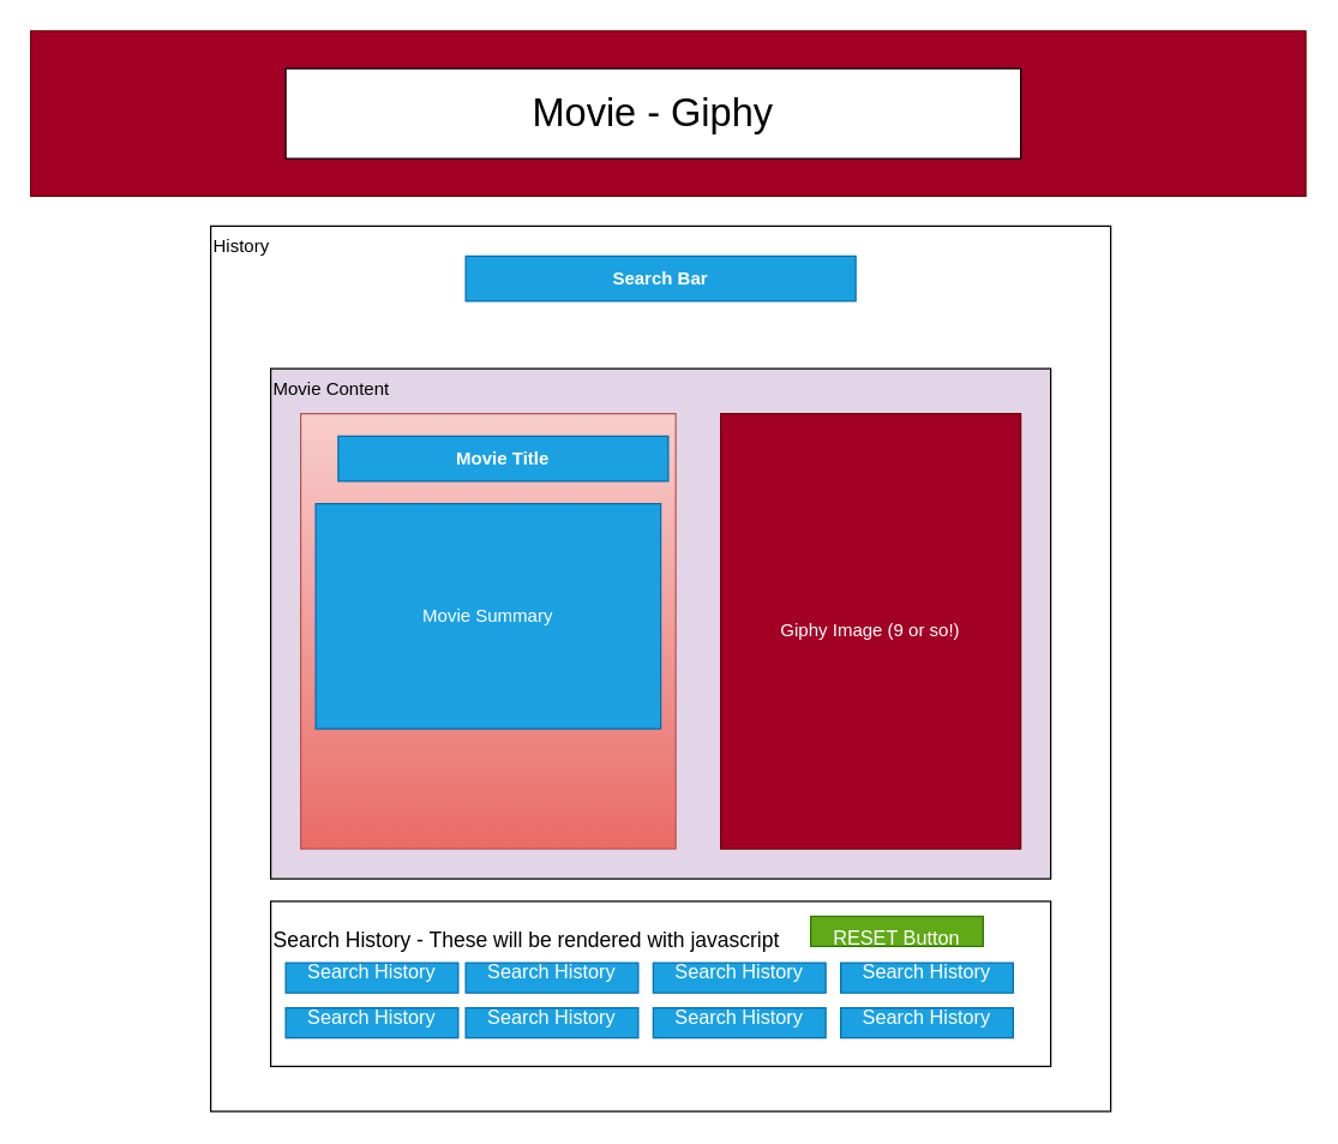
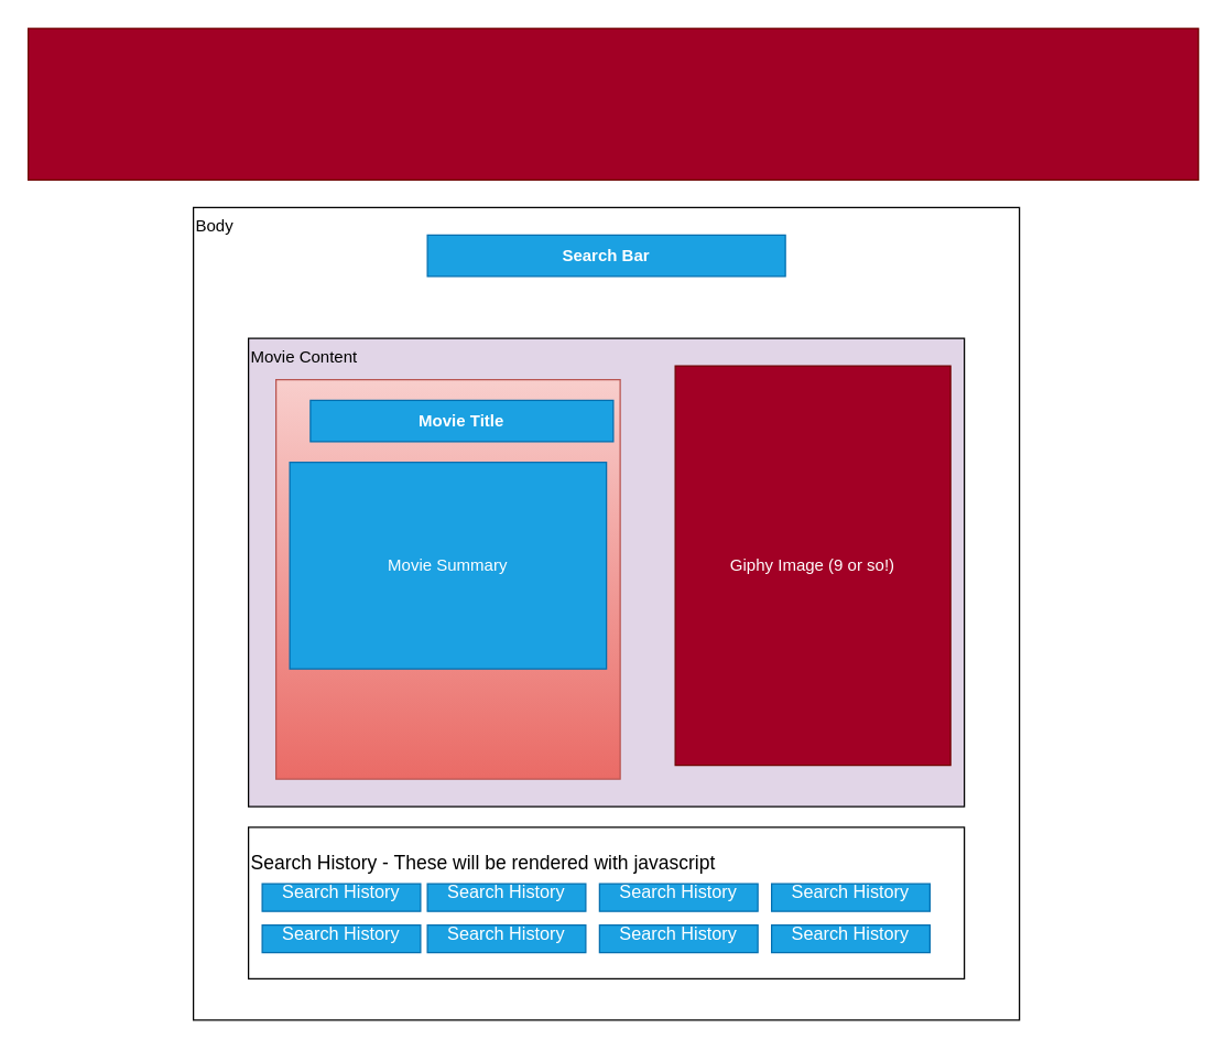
- <mxCell id="3" value="&lt;span style=&quot;font-size: 26px;&quot;&gt;Movie - Giphy&lt;/span&gt;" style="rounded=0;whiteSpace=wrap;html=1;" parent="1" vertex="1"><mxGeometry x="190" y="45" width="490" height="60" as="geometry" /></mxCell>
- <mxCell id="4" value="History" style="rounded=0;whiteSpace=wrap;html=1;verticalAlign=top;align=left;" parent="1" vertex="1"><mxGeometry x="140" y="150" width="600" height="590" as="geometry" /></mxCell>
+ <mxCell id="4" value="Body" style="rounded=0;whiteSpace=wrap;html=1;verticalAlign=top;align=left;" parent="1" vertex="1"><mxGeometry x="140" y="150" width="600" height="590" as="geometry" /></mxCell>
- <mxCell id="8" value="Giphy Image (9 or so!)" style="rounded=0;whiteSpace=wrap;html=1;fillColor=#a20025;fontColor=#ffffff;strokeColor=#6F0000;" parent="1" vertex="1"><mxGeometry x="480" y="275" width="200" height="290" as="geometry" /></mxCell>
+ <mxCell id="8" value="Giphy Image (9 or so!)" style="rounded=0;whiteSpace=wrap;html=1;fillColor=#a20025;fontColor=#ffffff;strokeColor=#6F0000;" parent="1" vertex="1"><mxGeometry x="490" y="265" width="200" height="290" as="geometry" /></mxCell>
- <mxCell id="20" value="&lt;font style=&quot;font-size: 13px;&quot;&gt;RESET Button&lt;/font&gt;" style="rounded=0;whiteSpace=wrap;html=1;fontSize=26;fillColor=#60a917;fontColor=#ffffff;strokeColor=#2D7600;verticalAlign=middle;" vertex="1" parent="1"><mxGeometry x="540" y="610" width="115" height="20" as="geometry" /></mxCell>
